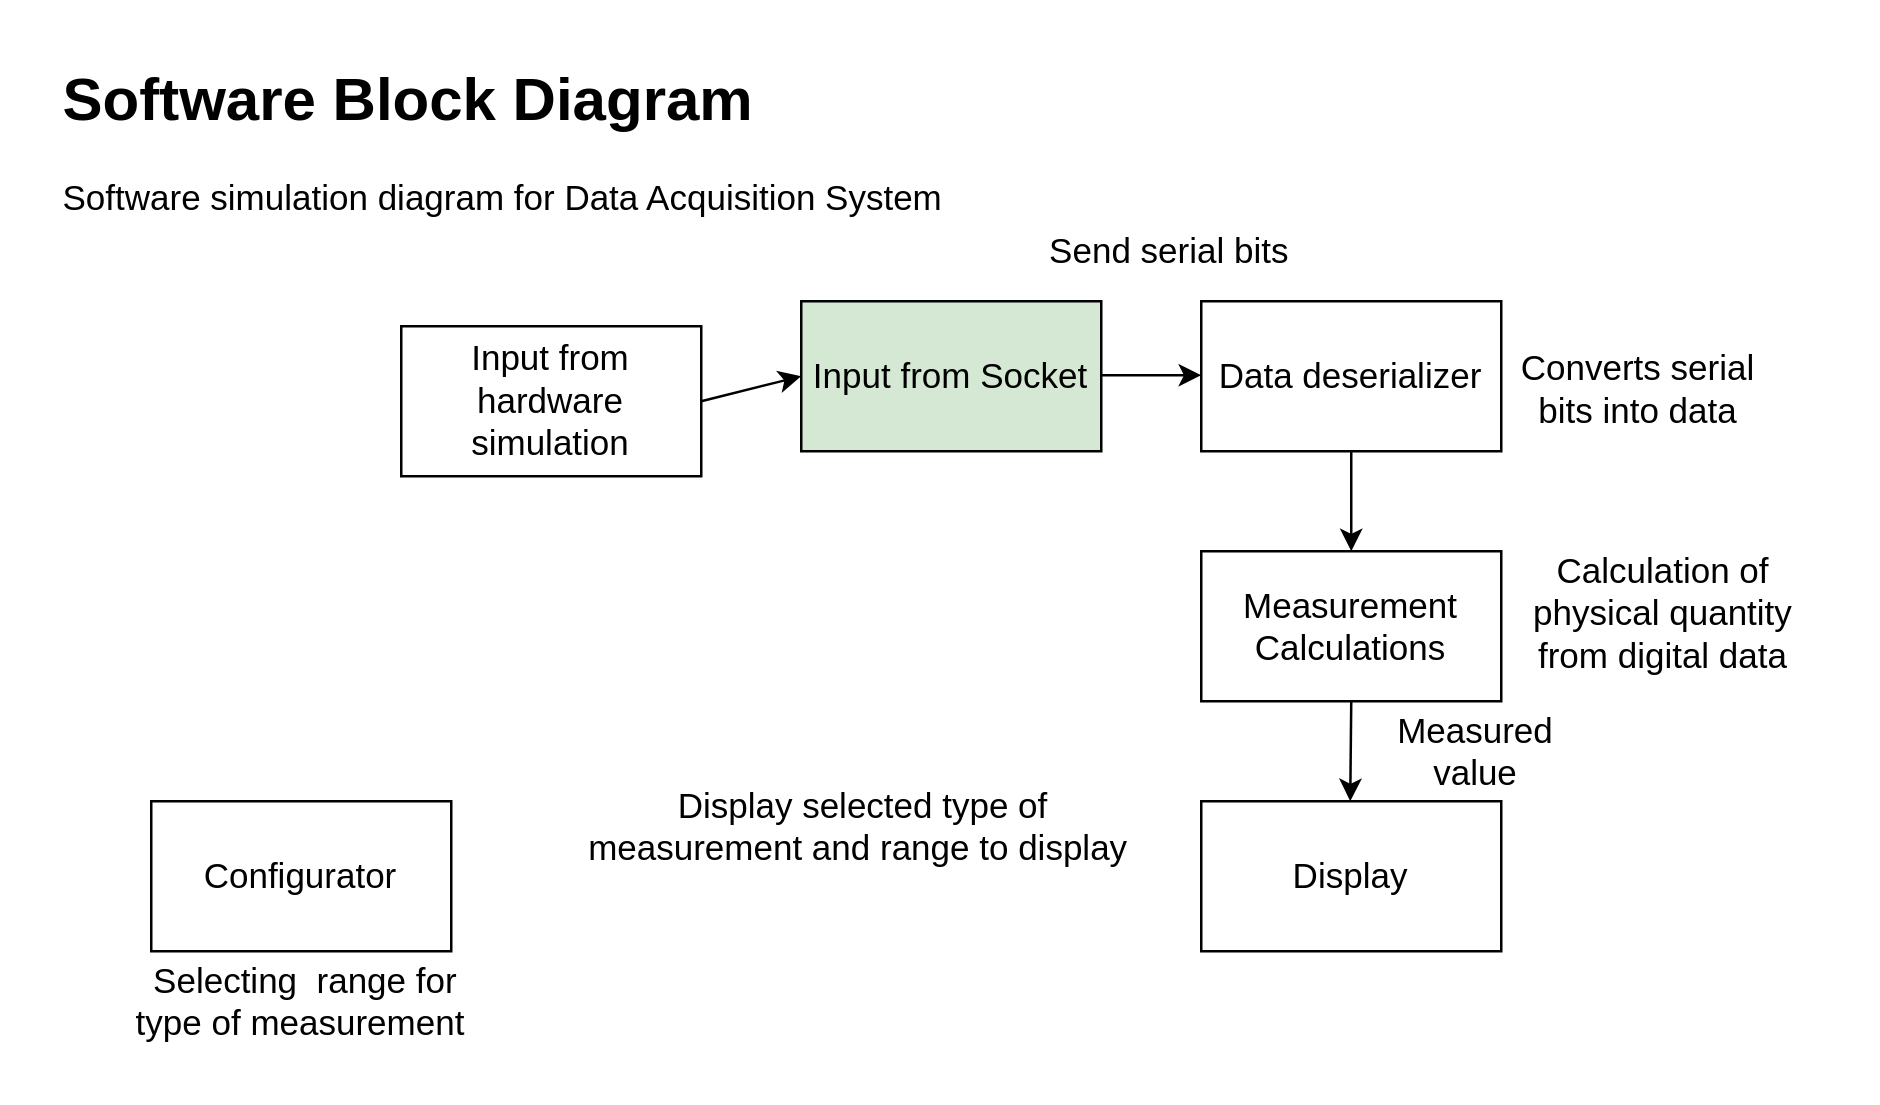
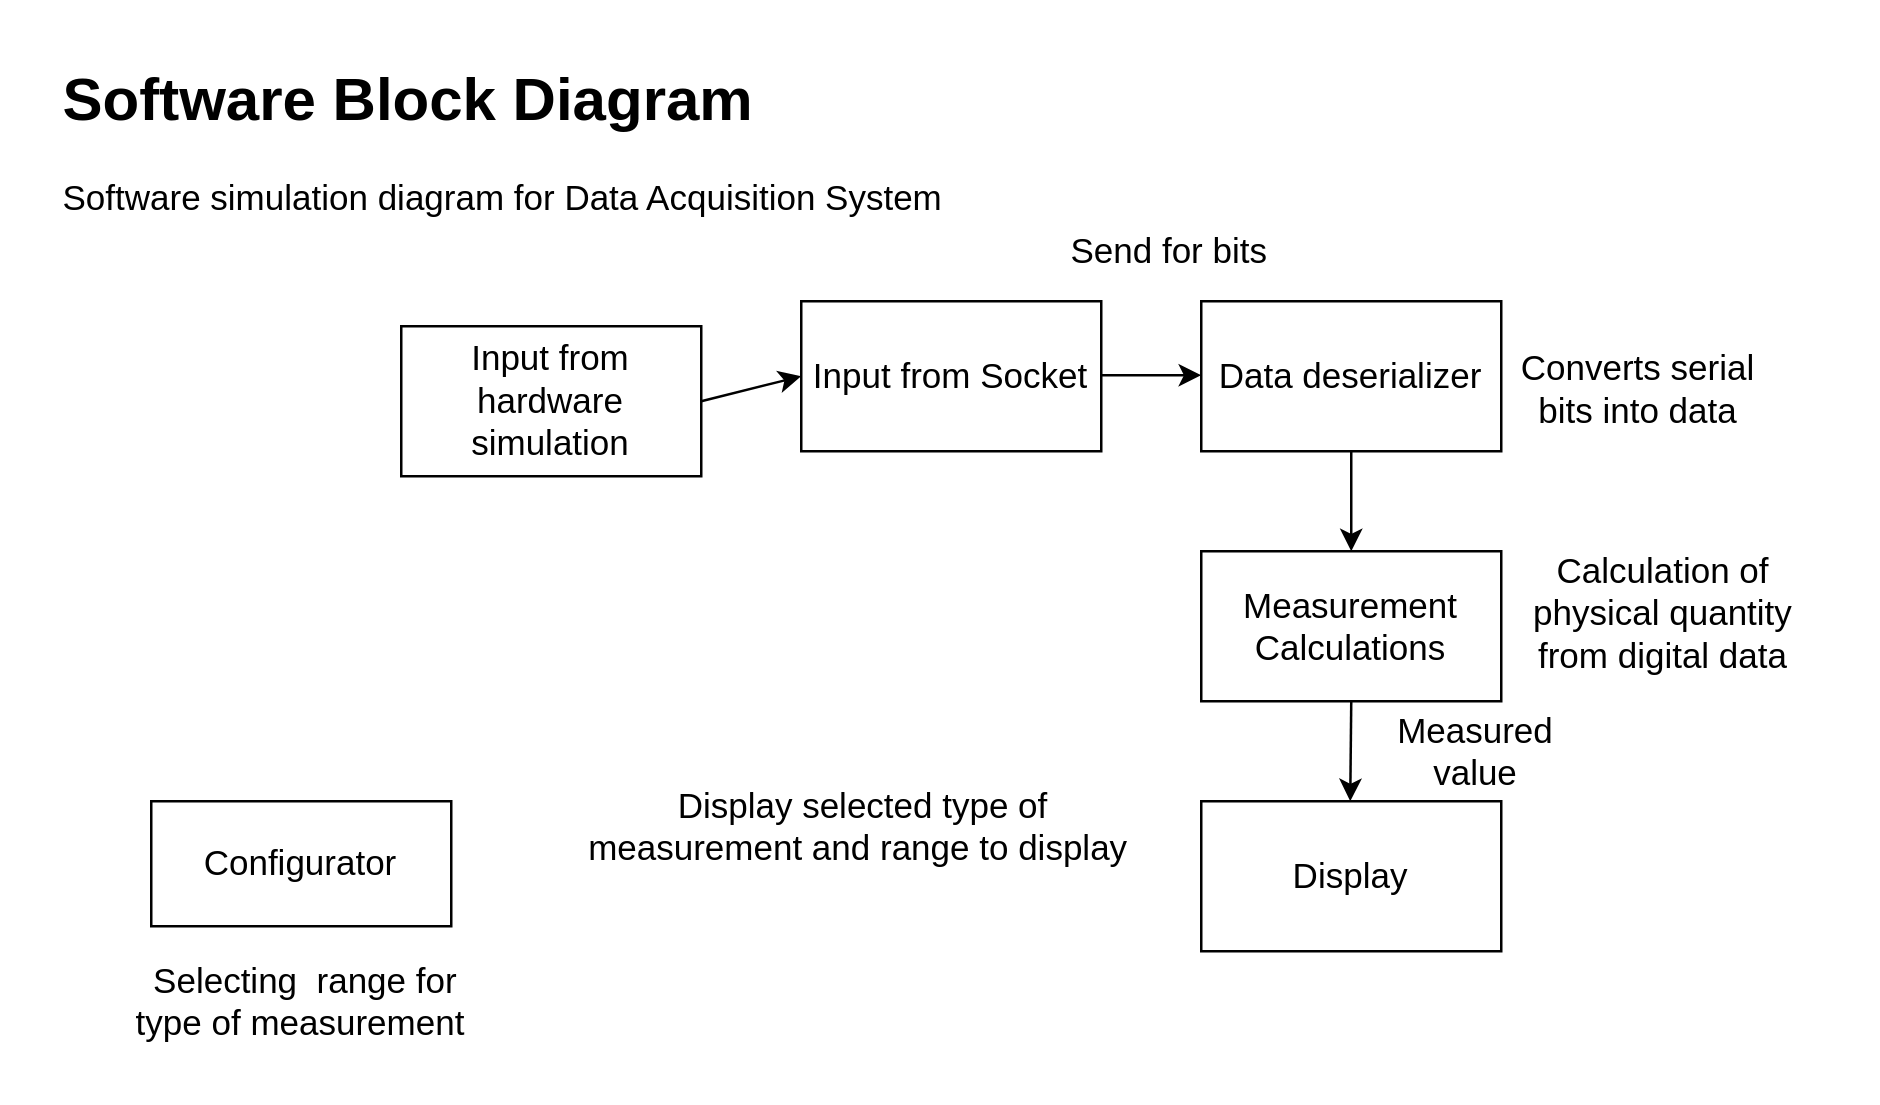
- <mxCell id="17" value="&lt;font style=&quot;font-size: 14px&quot;&gt;Send serial bits&lt;/font&gt;" style="text;html=1;strokeColor=none;fillColor=none;align=center;verticalAlign=middle;whiteSpace=wrap;rounded=0;" vertex="1" parent="1"><mxGeometry x="390" y="90" width="155" height="20" as="geometry" /></mxCell>
+ <mxCell id="17" value="&lt;font style=&quot;font-size: 14px&quot;&gt;Send for bits&lt;/font&gt;" style="text;html=1;strokeColor=none;fillColor=none;align=center;verticalAlign=middle;whiteSpace=wrap;rounded=0;" vertex="1" parent="1"><mxGeometry x="390" y="90" width="155" height="20" as="geometry" /></mxCell>
- <mxCell id="3" value="&lt;font style=&quot;font-size: 14px&quot;&gt;Input from Socket&lt;/font&gt;" style="rounded=0;whiteSpace=wrap;html=1;fillColor=#d5e8d4;" vertex="1" parent="1"><mxGeometry x="320" y="120" width="120" height="60" as="geometry" /></mxCell>
+ <mxCell id="3" value="&lt;font style=&quot;font-size: 14px&quot;&gt;Input from Socket&lt;/font&gt;" style="rounded=0;whiteSpace=wrap;html=1;" vertex="1" parent="1"><mxGeometry x="320" y="120" width="120" height="60" as="geometry" /></mxCell>
- <mxCell id="12" value="&lt;font style=&quot;font-size: 14px&quot;&gt;Configurator&lt;/font&gt;" style="rounded=0;whiteSpace=wrap;html=1;" vertex="1" parent="1"><mxGeometry x="60" y="320" width="120" height="60" as="geometry" /></mxCell>
+ <mxCell id="12" value="&lt;font style=&quot;font-size: 14px&quot;&gt;Configurator&lt;/font&gt;" style="rounded=0;whiteSpace=wrap;html=1;" vertex="1" parent="1"><mxGeometry x="60" y="320" width="120" height="50" as="geometry" /></mxCell>
